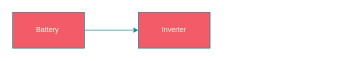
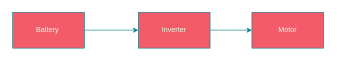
+ <mxCell id="4" value="" style="edgeStyle=orthogonalEdgeStyle;rounded=0;orthogonalLoop=1;jettySize=auto;html=1;labelBackgroundColor=none;strokeColor=#028090;fontColor=default;" edge="1" parent="1" source="5" target="6"><mxGeometry relative="1" as="geometry" /></mxCell>
+ <mxCell id="6" value="Motor" style="rounded=0;whiteSpace=wrap;html=1;labelBackgroundColor=none;fillColor=#F45B69;strokeColor=#028090;fontColor=#E4FDE1;" vertex="1" parent="1"><mxGeometry x="420" y="20" width="120" height="60" as="geometry" /></mxCell>
